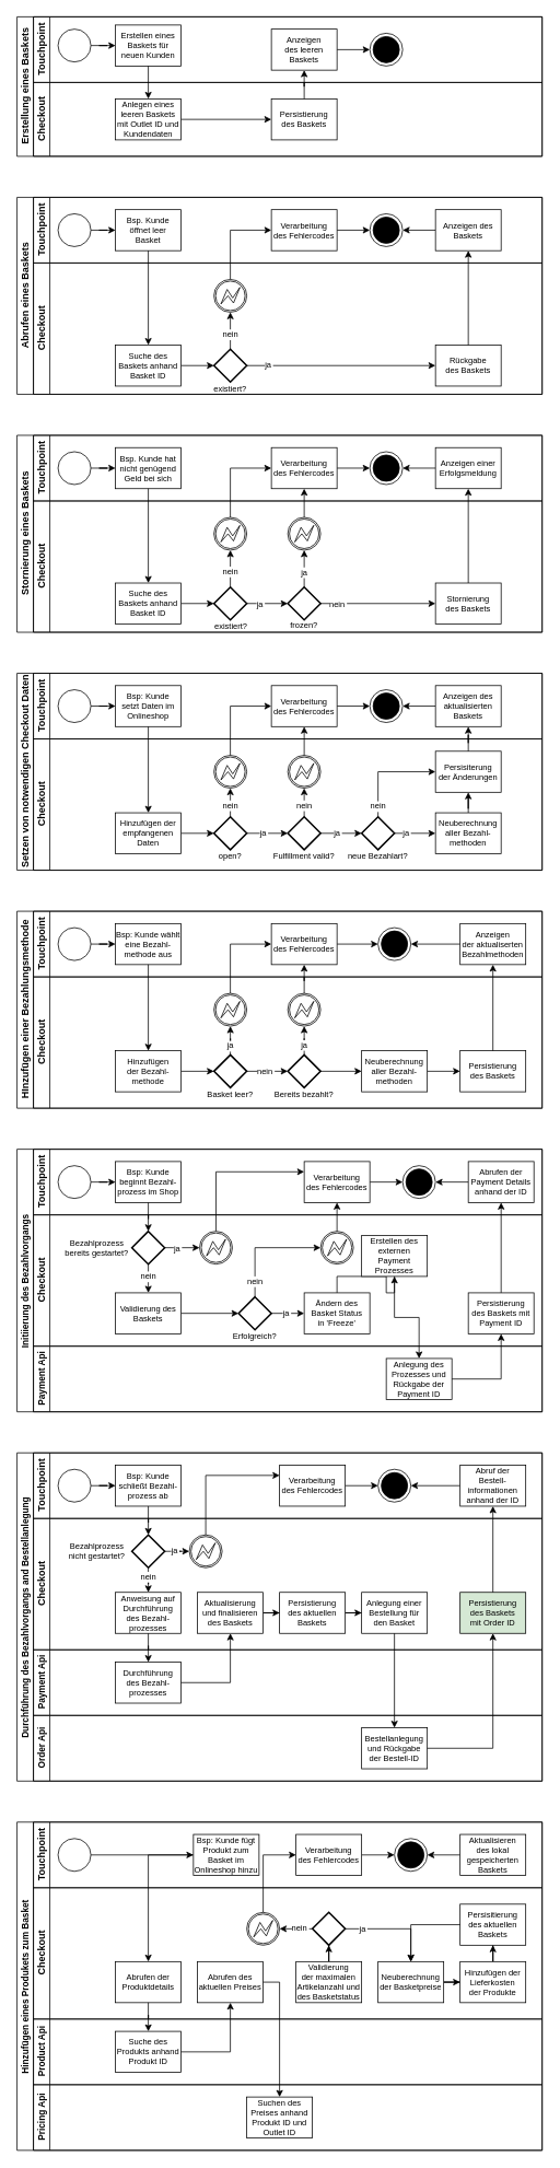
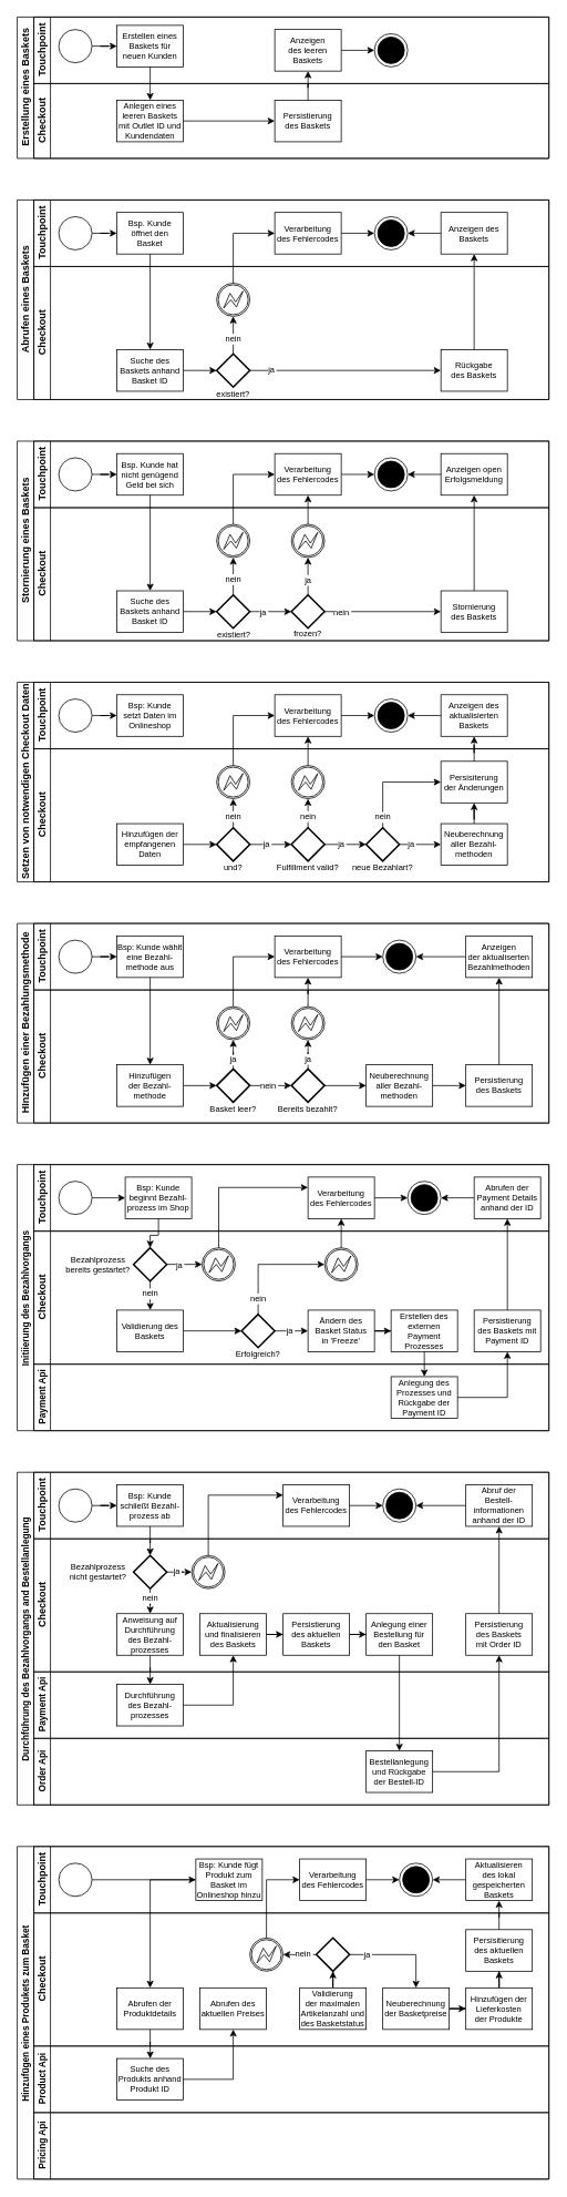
- <mxCell id="20" value="Bsp. Kunde &#10;öffnet leer &#10;Basket" style="rounded=0;fontFamily=Helvetica;fontSize=10;fontColor=#000000;align=center;strokeColor=#000000;fillColor=#FFFFFF;" parent="17" vertex="1"><mxGeometry x="100" y="15" width="80" height="50" as="geometry" /></mxCell>
+ <mxCell id="20" value="Bsp. Kunde &#10;öffnet den &#10;Basket" style="rounded=0;fontFamily=Helvetica;fontSize=10;fontColor=#000000;align=center;strokeColor=#000000;fillColor=#FFFFFF;" parent="17" vertex="1"><mxGeometry x="100" y="15" width="80" height="50" as="geometry" /></mxCell>
- <mxCell id="49" value="Anzeigen einer&#10;Erfolgsmeldung" style="rounded=0;fontFamily=Helvetica;fontSize=10;fontColor=#000000;align=center;strokeColor=#000000;fillColor=#FFFFFF;" parent="41" vertex="1"><mxGeometry x="490" y="15" width="80" height="50" as="geometry" /></mxCell>
+ <mxCell id="49" value="Anzeigen open&#10;Erfolgsmeldung" style="rounded=0;fontFamily=Helvetica;fontSize=10;fontColor=#000000;align=center;strokeColor=#000000;fillColor=#FFFFFF;" parent="41" vertex="1"><mxGeometry x="490" y="15" width="80" height="50" as="geometry" /></mxCell>
- <mxCell id="108" style="edgeStyle=orthogonalEdgeStyle;rounded=0;orthogonalLoop=1;jettySize=auto;html=1;fontSize=10;fontColor=#000000;strokeColor=#000000;" parent="72" source="76" target="84" edge="1"><mxGeometry relative="1" as="geometry" /></mxCell>
- <mxCell id="92" value="open?" style="text;strokeColor=none;fillColor=none;align=center;verticalAlign=middle;fontSize=10;fontColor=#000000;labelBackgroundColor=none;" parent="82" vertex="1"><mxGeometry x="212.5" y="138" width="55" height="10" as="geometry" /></mxCell>
+ <mxCell id="92" value="und?" style="text;strokeColor=none;fillColor=none;align=center;verticalAlign=middle;fontSize=10;fontColor=#000000;labelBackgroundColor=none;" parent="82" vertex="1"><mxGeometry x="212.5" y="138" width="55" height="10" as="geometry" /></mxCell>
- <mxCell id="149" value="Bsp: Kunde&#10;beginnt Bezahl-&#10;prozess im Shop" style="rounded=0;fontFamily=Helvetica;fontSize=10;fontColor=#000000;align=center;strokeColor=#000000;fillColor=#FFFFFF;" parent="146" vertex="1"><mxGeometry x="100" y="15" width="80" height="50" as="geometry" /></mxCell>
+ <mxCell id="149" value="Bsp: Kunde&#10;beginnt Bezahl-&#10;prozess im Shop" style="rounded=0;fontFamily=Helvetica;fontSize=10;fontColor=#000000;align=center;strokeColor=#000000;fillColor=#FFFFFF;" parent="146" vertex="1"><mxGeometry x="110" y="15" width="80" height="50" as="geometry" /></mxCell>
- <mxCell id="178" value="Erstellen des&#10;externen &#10;Payment &#10;Prozesses" style="rounded=0;fontFamily=Helvetica;fontSize=10;fontColor=#000000;align=center;strokeColor=#000000;fillColor=#FFFFFF;" parent="158" vertex="1"><mxGeometry x="400" y="25" width="80" height="50" as="geometry" /></mxCell>
+ <mxCell id="178" value="Erstellen des&#10;externen &#10;Payment &#10;Prozesses" style="rounded=0;fontFamily=Helvetica;fontSize=10;fontColor=#000000;align=center;strokeColor=#000000;fillColor=#FFFFFF;" parent="158" vertex="1"><mxGeometry x="430" y="95" width="80" height="50" as="geometry" /></mxCell>
- <mxCell id="210" value="Persistierung&#10;des Baskets&#10;mit Order ID" style="rounded=0;fontFamily=Helvetica;fontSize=10;fontColor=#000000;align=center;strokeColor=#000000;fillColor=#d5e8d4;" parent="196" vertex="1"><mxGeometry x="520" y="90" width="80" height="50" as="geometry" /></mxCell>
+ <mxCell id="210" value="Persistierung&#10;des Baskets&#10;mit Order ID" style="rounded=0;fontFamily=Helvetica;fontSize=10;fontColor=#000000;align=center;strokeColor=#000000;fillColor=#FFFFFF;" parent="196" vertex="1"><mxGeometry x="520" y="90" width="80" height="50" as="geometry" /></mxCell>
- <mxCell id="254" style="edgeStyle=orthogonalEdgeStyle;rounded=0;orthogonalLoop=1;jettySize=auto;html=1;fontSize=11;fontColor=#000000;strokeColor=#000000;" parent="220" source="246" target="243" edge="1"><mxGeometry relative="1" as="geometry" /></mxCell>
+ <mxCell id="254" style="edgeStyle=orthogonalEdgeStyle;rounded=0;orthogonalLoop=1;jettySize=auto;html=1;entryX=0.5;entryY=1;entryDx=0;entryDy=0;fontSize=11;fontColor=#000000;strokeColor=#000000;" parent="220" source="246" target="229" edge="1"><mxGeometry relative="1" as="geometry" /></mxCell>
- <mxCell id="250" style="edgeStyle=orthogonalEdgeStyle;rounded=0;orthogonalLoop=1;jettySize=auto;html=1;fontSize=11;fontColor=#000000;strokeColor=#000000;entryX=0.5;entryY=0;entryDx=0;entryDy=0;exitX=1;exitY=0.5;exitDx=0;exitDy=0;" parent="220" source="232" target="252" edge="1"><mxGeometry relative="1" as="geometry"><mxPoint x="320" y="245" as="targetPoint" /><mxPoint x="310" y="220" as="sourcePoint" /></mxGeometry></mxCell>
- <mxCell id="252" value="Suchen des&#10;Preises anhand&#10;Produkt ID und&#10;Outlet ID" style="rounded=0;fontFamily=Helvetica;fontSize=10;fontColor=#000000;align=center;strokeColor=#000000;fillColor=#FFFFFF;" parent="251" vertex="1"><mxGeometry x="260" y="15" width="80" height="50" as="geometry" /></mxCell>
